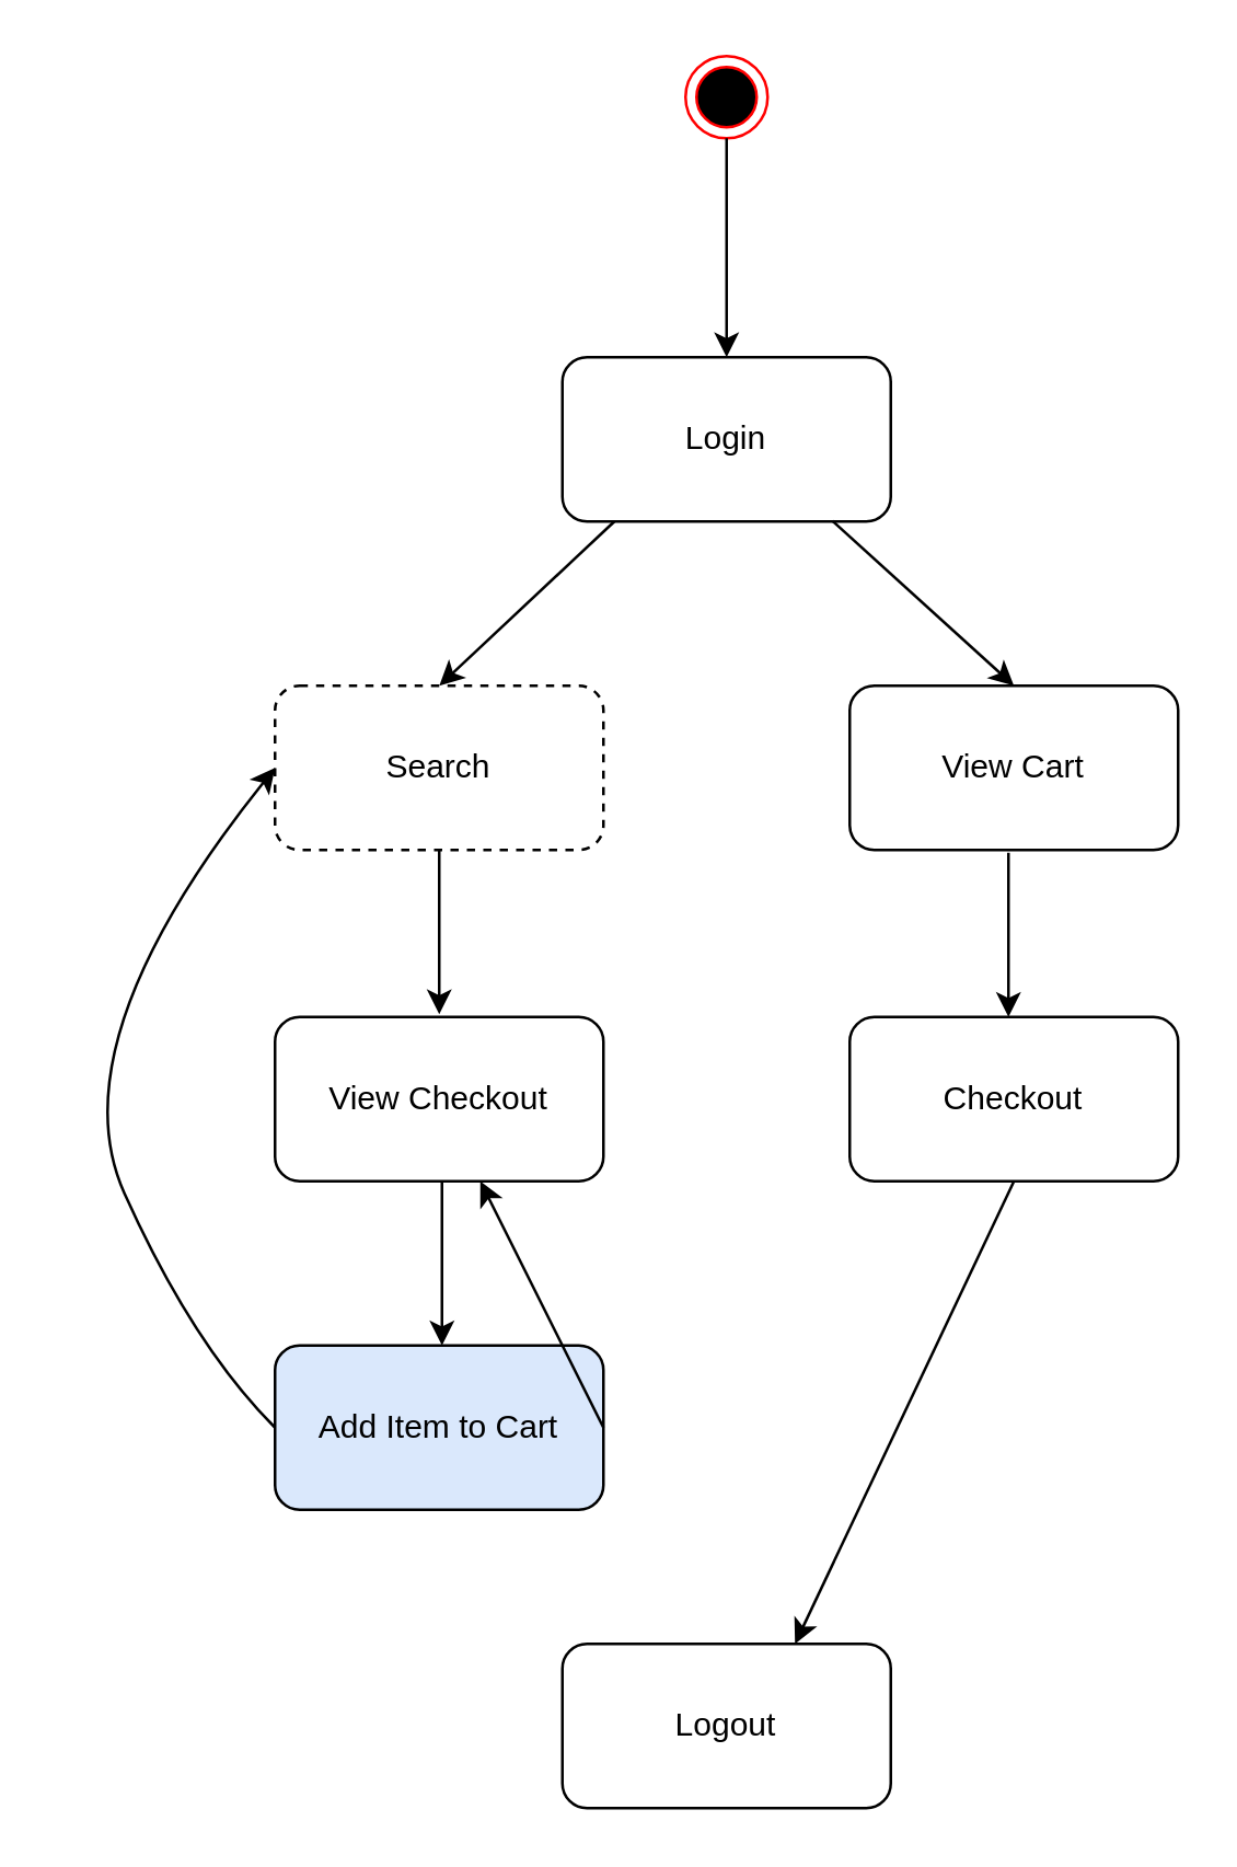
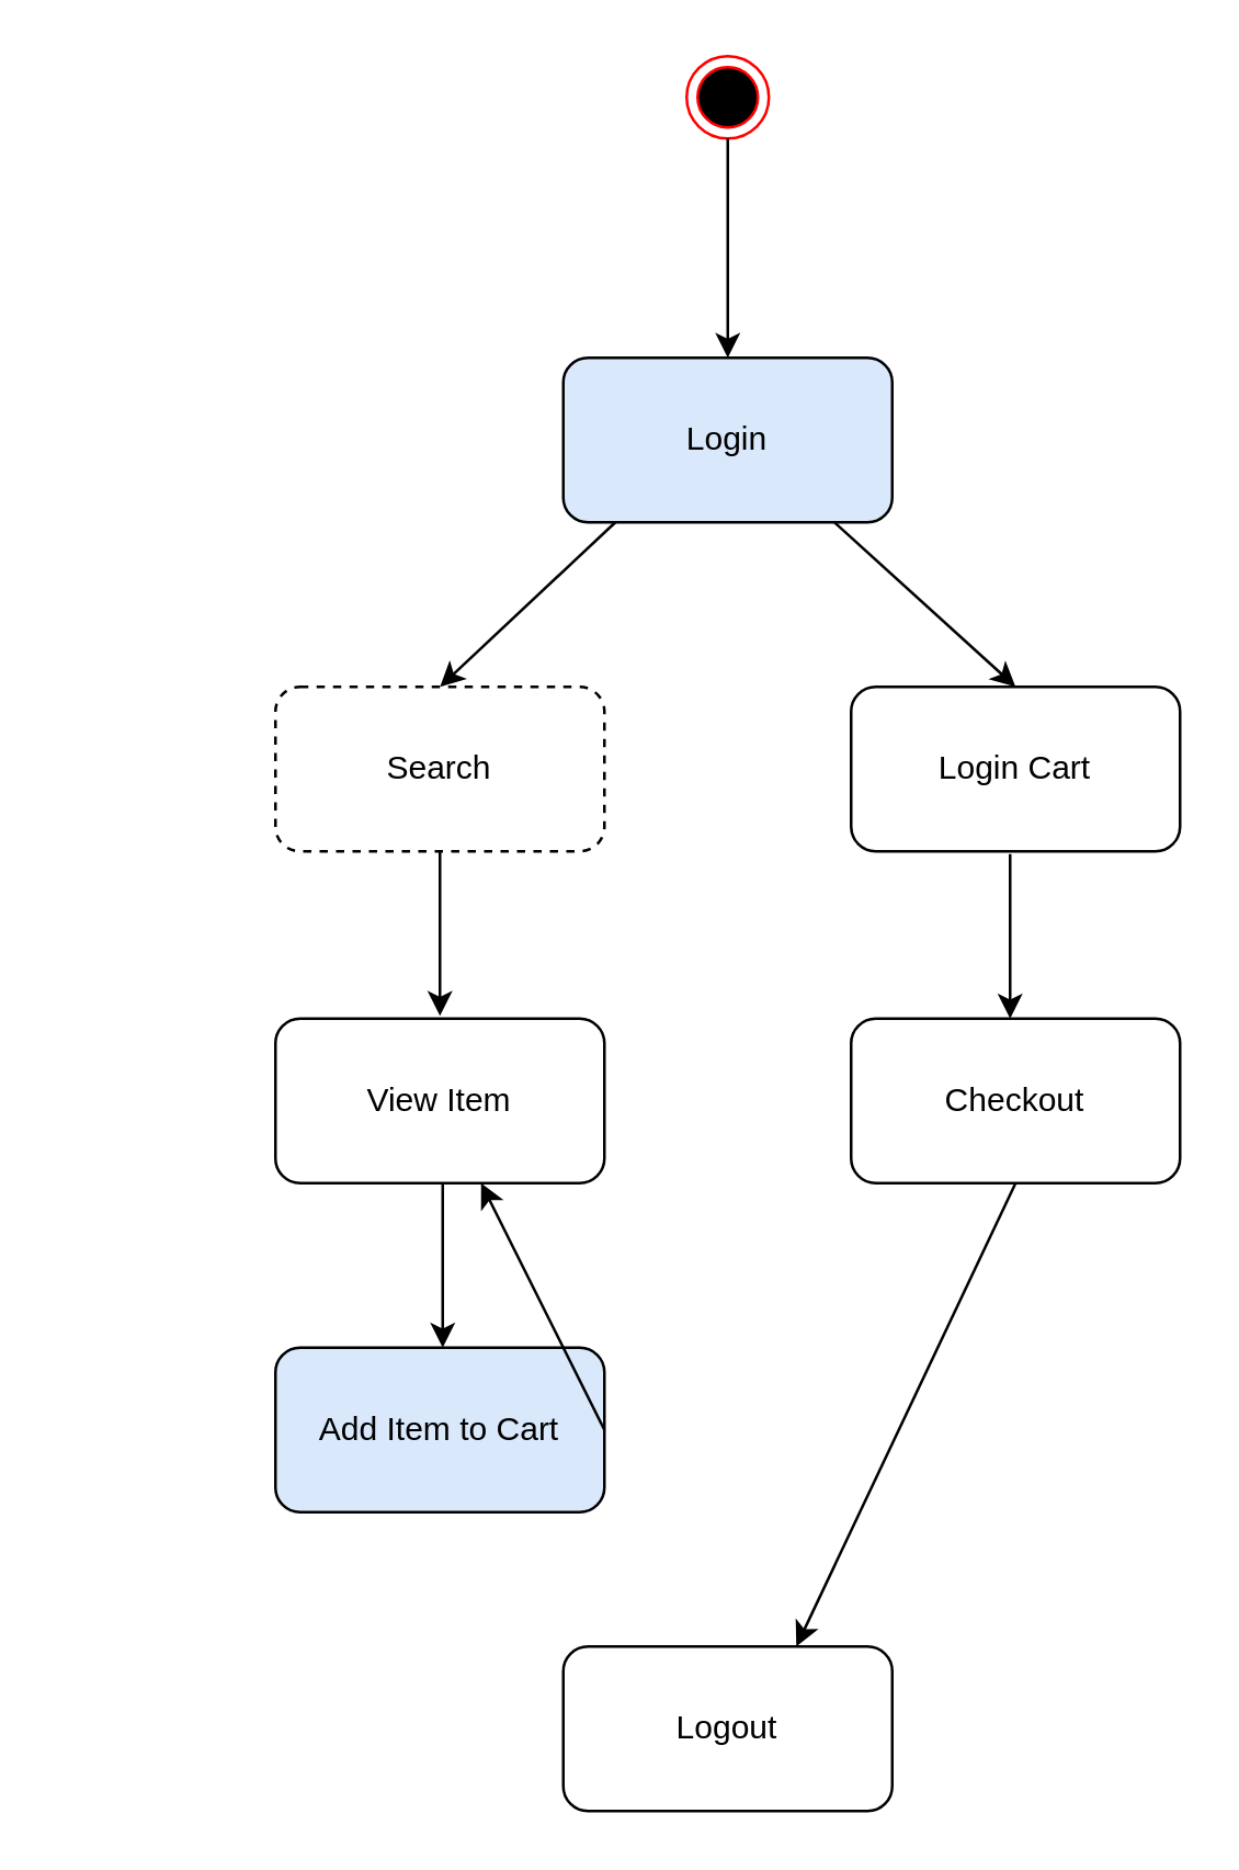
- <mxCell id="4" value="Login" style="rounded=1;whiteSpace=wrap;html=1;" vertex="1" parent="1"><mxGeometry x="205" y="130" width="120" height="60" as="geometry" /></mxCell>
+ <mxCell id="4" value="Login" style="rounded=1;whiteSpace=wrap;html=1;fillColor=#dae8fc;" vertex="1" parent="1"><mxGeometry x="205" y="130" width="120" height="60" as="geometry" /></mxCell>
- <mxCell id="8" value="View Cart" style="rounded=1;whiteSpace=wrap;html=1;" vertex="1" parent="1"><mxGeometry x="310" y="250" width="120" height="60" as="geometry" /></mxCell>
+ <mxCell id="8" value="Login Cart" style="rounded=1;whiteSpace=wrap;html=1;" vertex="1" parent="1"><mxGeometry x="310" y="250" width="120" height="60" as="geometry" /></mxCell>
- <mxCell id="10" value="View Checkout" style="rounded=1;whiteSpace=wrap;html=1;" vertex="1" parent="1"><mxGeometry x="100" y="371" width="120" height="60" as="geometry" /></mxCell>
+ <mxCell id="10" value="View Item" style="rounded=1;whiteSpace=wrap;html=1;" vertex="1" parent="1"><mxGeometry x="100" y="371" width="120" height="60" as="geometry" /></mxCell>
- <mxCell id="13" value="" style="curved=1;endArrow=classic;html=1;rounded=0;exitX=0;exitY=0.5;exitDx=0;exitDy=0;entryX=0;entryY=0.5;entryDx=0;entryDy=0;" edge="1" parent="1" source="12" target="7"><mxGeometry width="50" height="50" relative="1" as="geometry"><mxPoint x="20" y="491" as="sourcePoint" /><mxPoint x="70" y="441" as="targetPoint" /><Array as="points"><mxPoint x="70" y="491" /><mxPoint x="20" y="380" /></Array></mxGeometry></mxCell>
